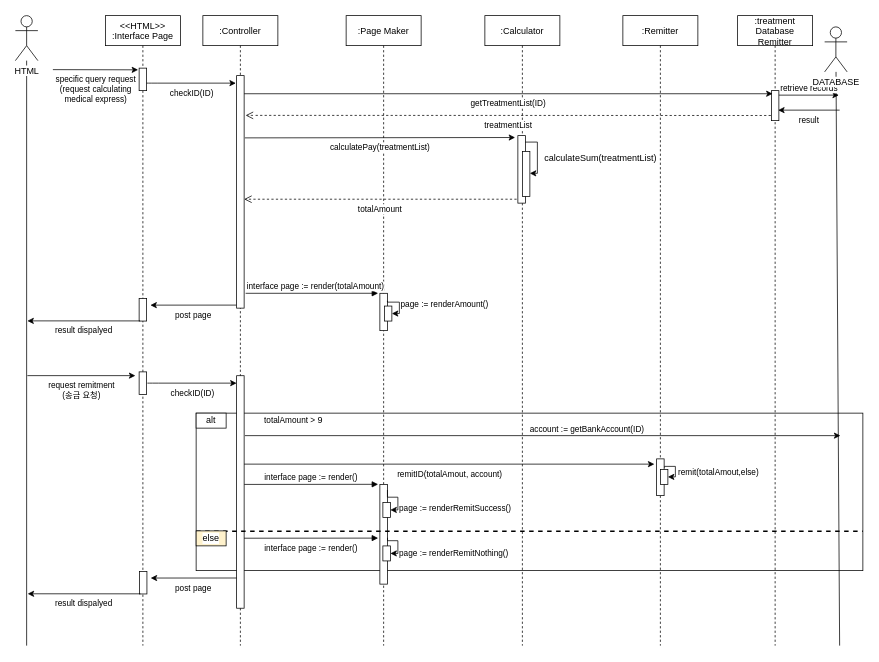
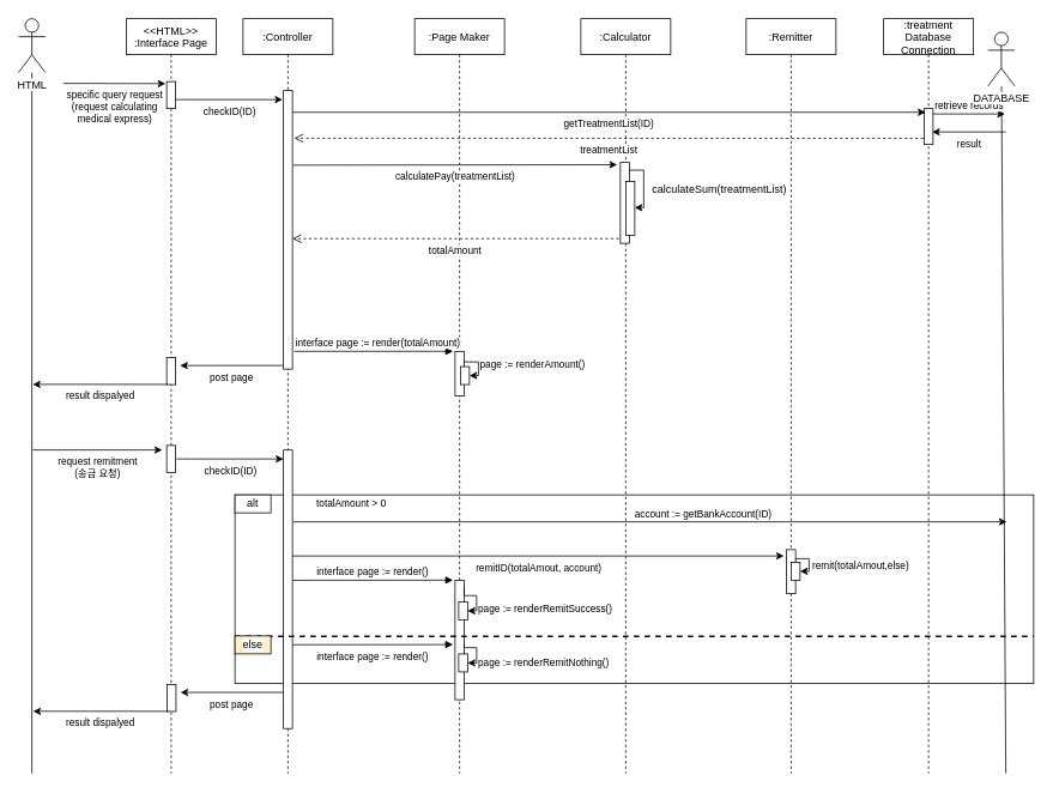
- <mxCell id="6" value=":treatment &#10;Database&#10;Remitter" style="shape=umlLifeline;perimeter=lifelinePerimeter;container=1;collapsible=0;recursiveResize=0;rounded=0;shadow=0;strokeWidth=1;" vertex="1" parent="1"><mxGeometry x="983" y="20" width="100" height="840" as="geometry" /></mxCell>
+ <mxCell id="6" value=":treatment &#10;Database&#10;Connection" style="shape=umlLifeline;perimeter=lifelinePerimeter;container=1;collapsible=0;recursiveResize=0;rounded=0;shadow=0;strokeWidth=1;" vertex="1" parent="1"><mxGeometry x="983" y="20" width="100" height="840" as="geometry" /></mxCell>
- <mxCell id="4" value="&lt;span style=&quot;font-size: 11px ; background-color: rgb(255 , 255 , 255)&quot;&gt;totalAmount &amp;gt;&amp;nbsp;&lt;/span&gt;9" style="text;html=1;strokeColor=none;fillColor=none;align=center;verticalAlign=middle;whiteSpace=wrap;rounded=0;labelBackgroundColor=none;" vertex="1" parent="1"><mxGeometry x="341" y="550" width="100" height="20" as="geometry" /></mxCell>
+ <mxCell id="4" value="&lt;span style=&quot;font-size: 11px ; background-color: rgb(255 , 255 , 255)&quot;&gt;totalAmount &amp;gt;&amp;nbsp;&lt;/span&gt;0" style="text;html=1;strokeColor=none;fillColor=none;align=center;verticalAlign=middle;whiteSpace=wrap;rounded=0;labelBackgroundColor=none;" vertex="1" parent="1"><mxGeometry x="341" y="550" width="100" height="20" as="geometry" /></mxCell>
